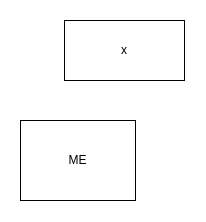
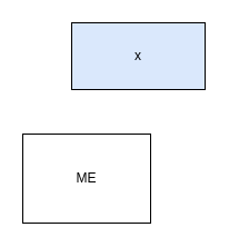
- <mxCell id="3" value="x" style="rounded=0;whiteSpace=wrap;html=1;" vertex="1" parent="1"><mxGeometry x="64" y="20" width="120" height="60" as="geometry" /></mxCell>
+ <mxCell id="3" value="x" style="rounded=0;whiteSpace=wrap;html=1;fillColor=#dae8fc;" vertex="1" parent="1"><mxGeometry x="64" y="20" width="120" height="60" as="geometry" /></mxCell>
